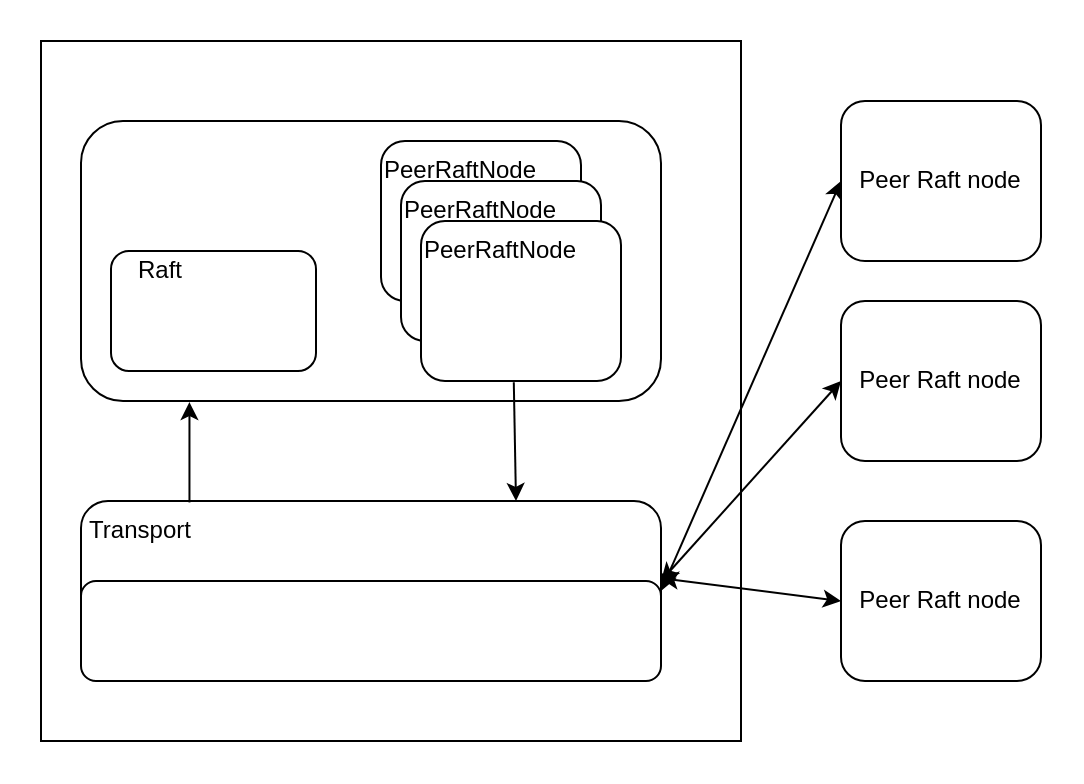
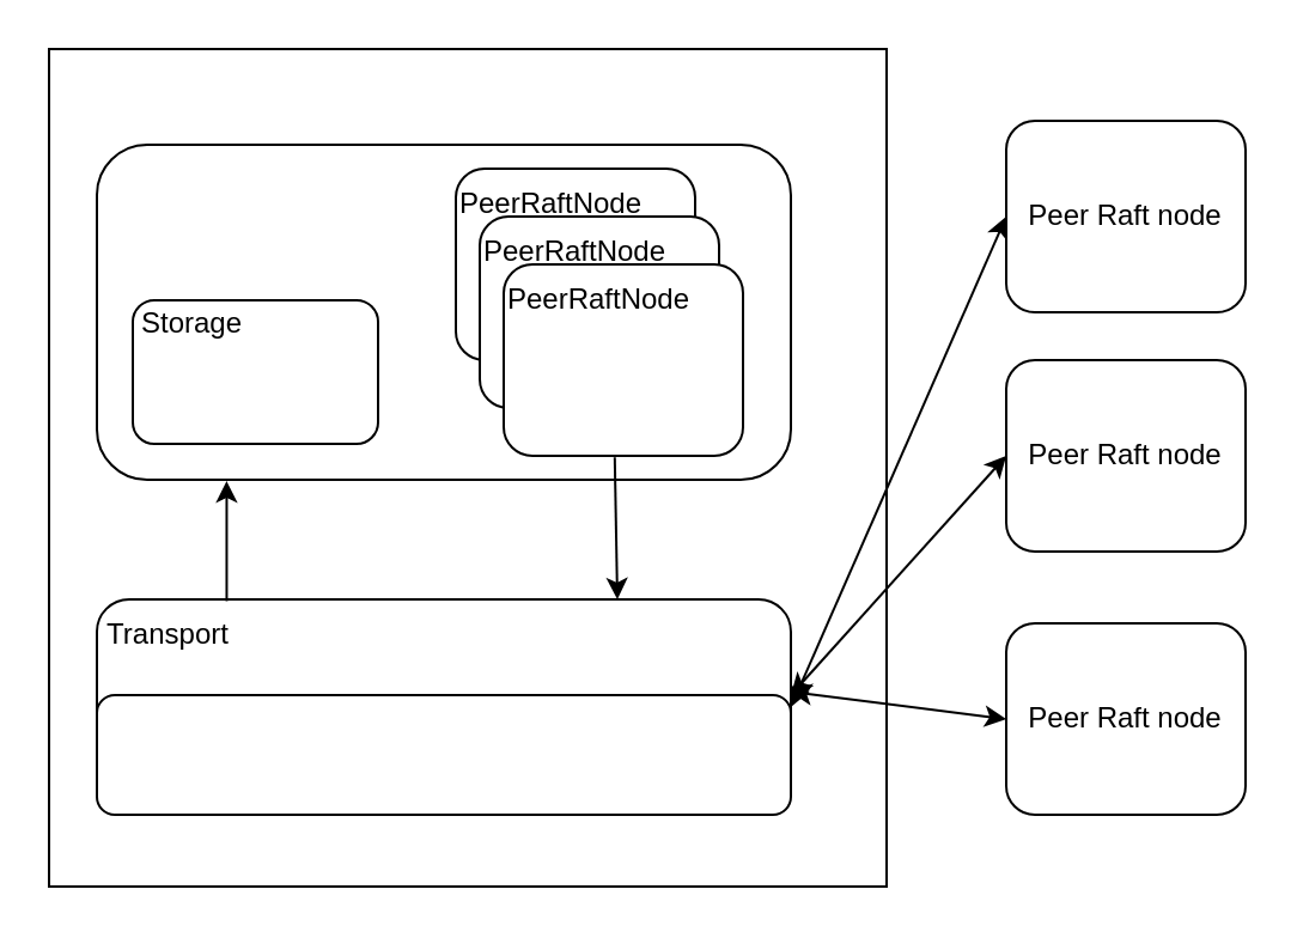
- <mxCell id="10" value="Raft" style="text;html=1;strokeColor=none;fillColor=none;align=center;verticalAlign=middle;whiteSpace=wrap;rounded=0;" parent="1" vertex="1"><mxGeometry x="40" y="120" width="80" height="30" as="geometry" /></mxCell>
+ <mxCell id="10" value="Storage" style="text;html=1;strokeColor=none;fillColor=none;align=center;verticalAlign=middle;whiteSpace=wrap;rounded=0;" parent="1" vertex="1"><mxGeometry x="40" y="120" width="80" height="30" as="geometry" /></mxCell>
